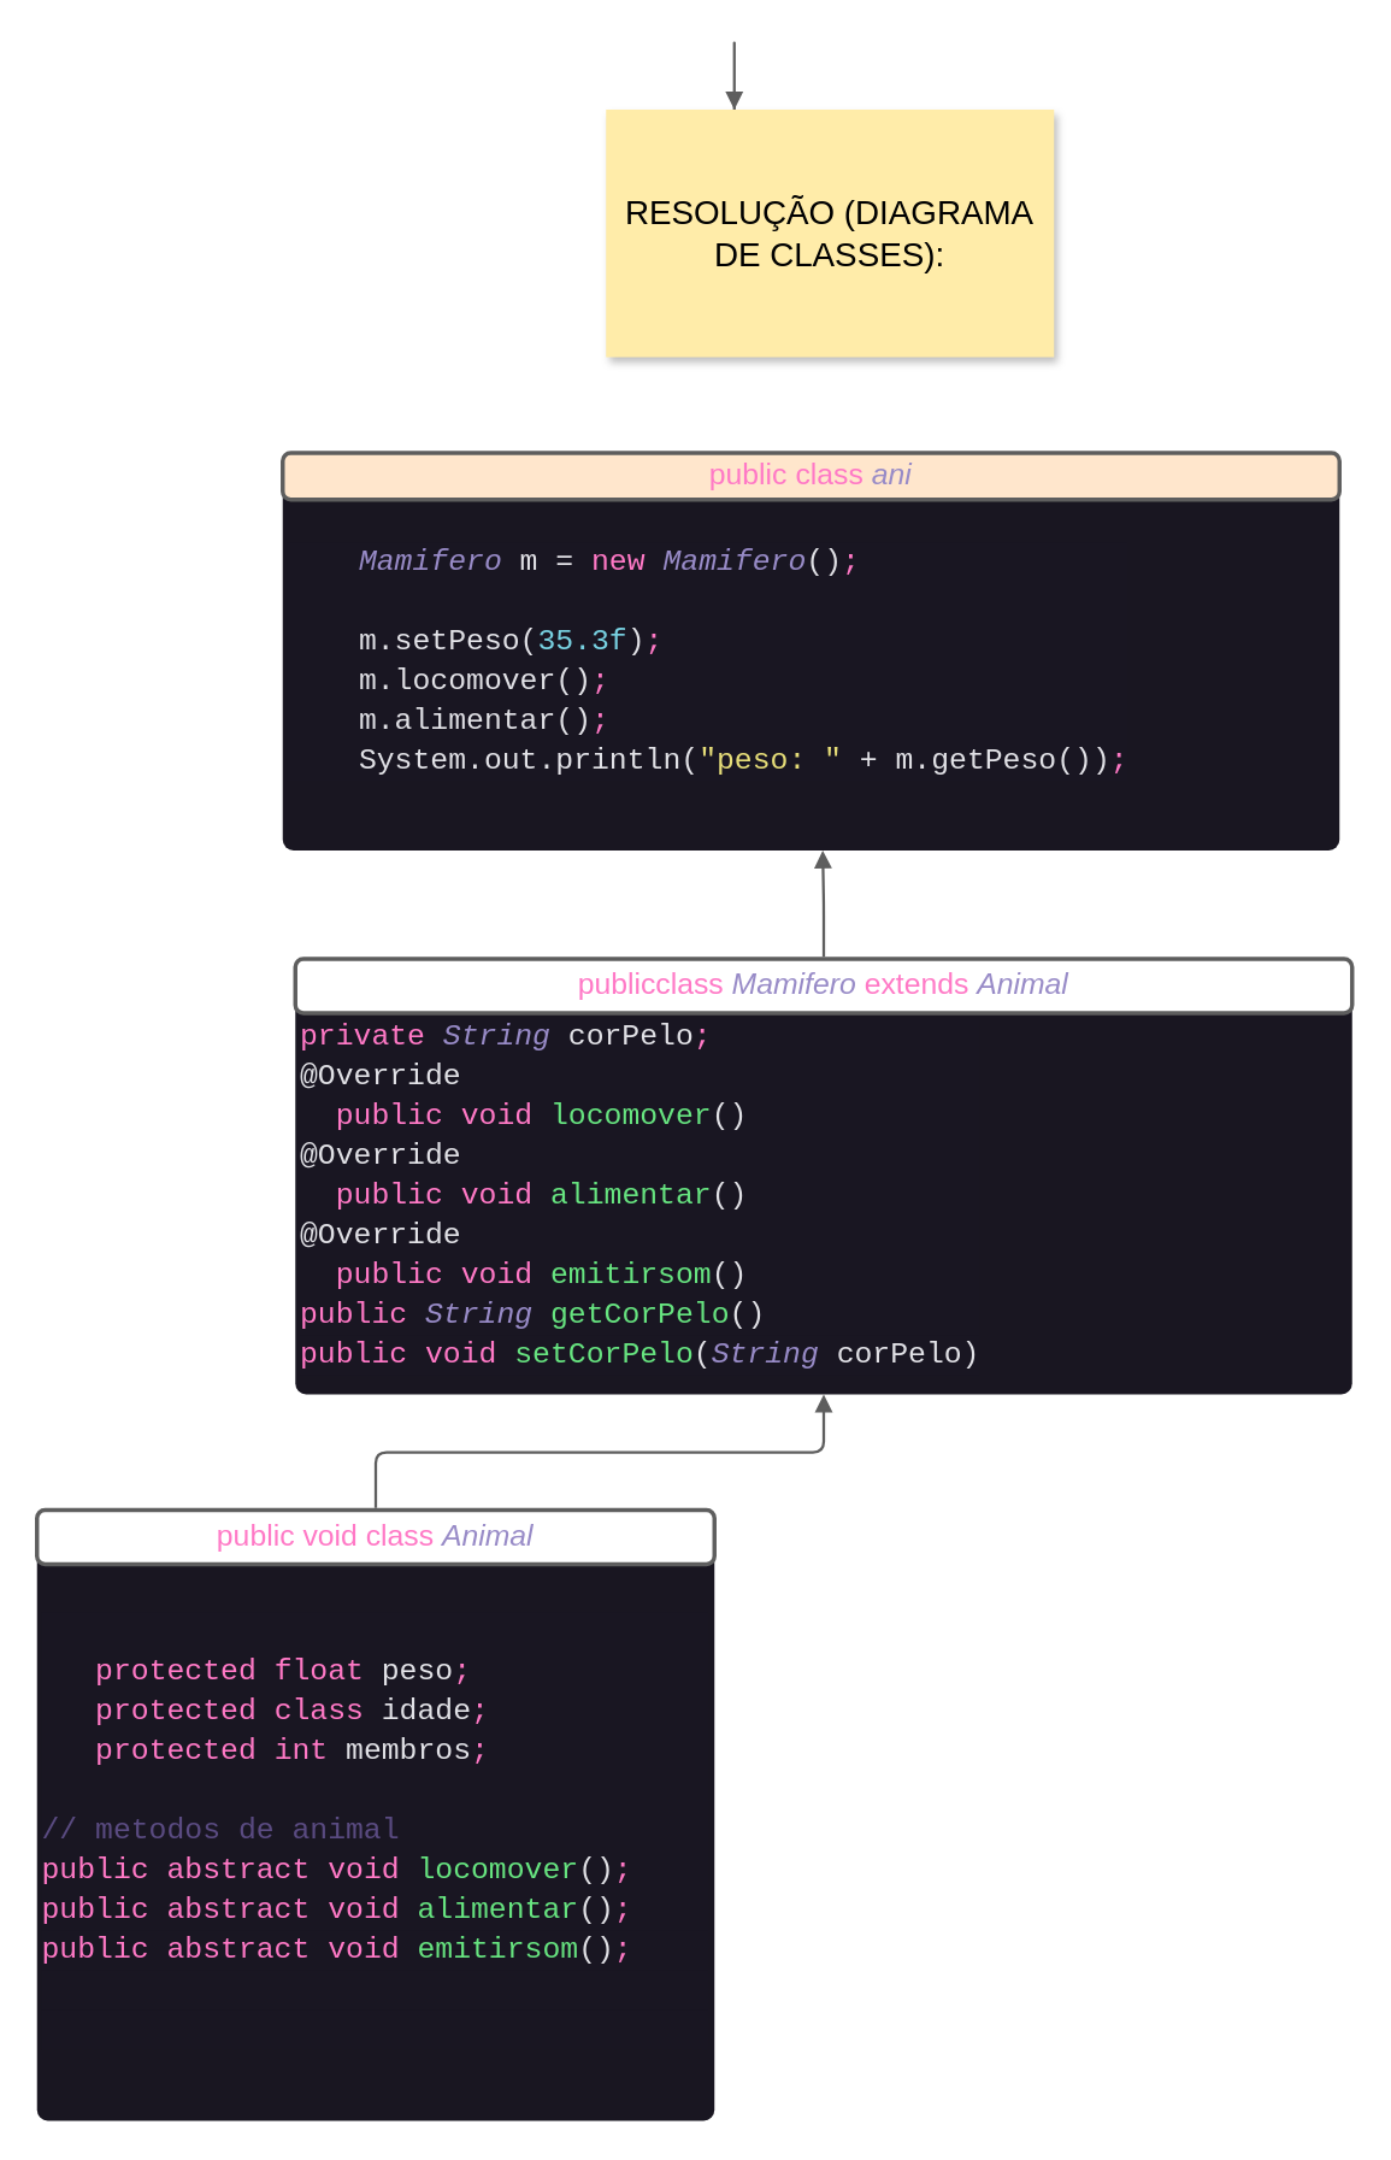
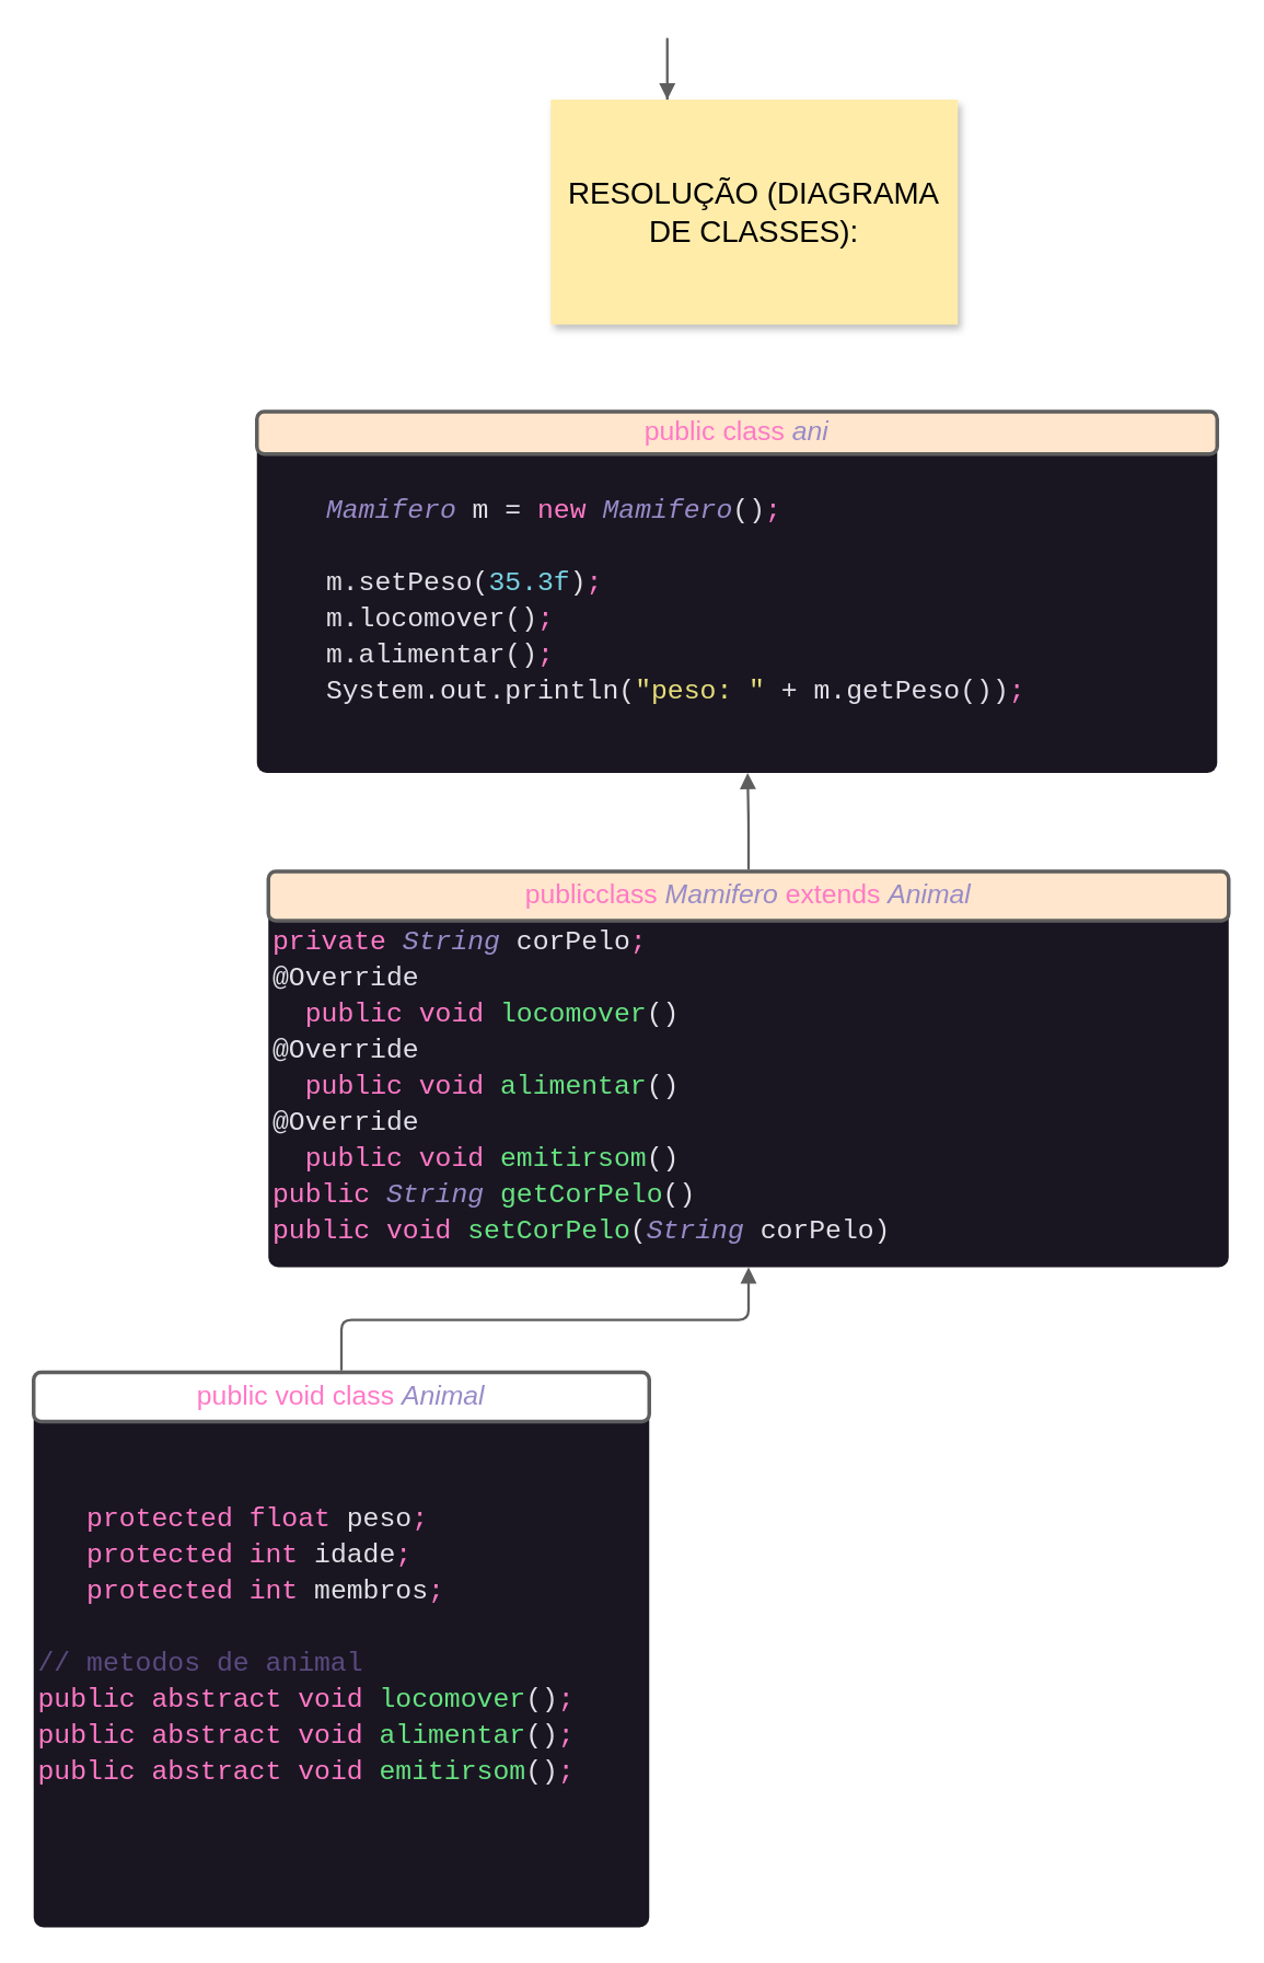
- <mxCell id="5" value="&lt;div style=&quot;display: flex ; justify-content: center ; text-align: center ; align-items: baseline ; line-height: 1.25 ; margin-top: -2px&quot;&gt;&lt;span style=&quot;font-size: 16.5px ; color: rgb(255 , 121 , 198)&quot;&gt;public&lt;/span&gt;&lt;span style=&quot;font-size: 16.5px ; color: rgb(225 , 225 , 230)&quot;&gt; &lt;/span&gt;&lt;span style=&quot;font-size: 16.5px ; color: rgb(255 , 121 , 198)&quot;&gt;class&lt;/span&gt;&lt;span style=&quot;font-size: 16.5px ; color: rgb(225 , 225 , 230)&quot;&gt;&amp;nbsp;&lt;/span&gt;&lt;span&gt;&lt;span style=&quot;font-size: 16.5px&quot;&gt;&lt;i style=&quot;color: rgb(152 , 139 , 199)&quot;&gt;Mamifero &lt;/i&gt;&lt;font color=&quot;#ff79c6&quot;&gt;extends&amp;nbsp;&lt;/font&gt;&lt;/span&gt;&lt;i style=&quot;font-size: 16.5px ; color: rgb(152 , 139 , 199)&quot;&gt;Animal&lt;/i&gt;&lt;/span&gt;&lt;/div&gt;" style="html=1;overflow=block;blockSpacing=1;whiteSpace=wrap;;whiteSpace=wrap;fontSize=13;spacing=3.8;strokeColor=#5e5e5e;strokeOpacity=100;rounded=1;absoluteArcSize=1;arcSize=9;strokeWidth=2.3;" vertex="1" parent="3"><mxGeometry width="585" height="30" as="geometry" /></mxCell>
+ <mxCell id="5" value="&lt;div style=&quot;display: flex ; justify-content: center ; text-align: center ; align-items: baseline ; line-height: 1.25 ; margin-top: -2px&quot;&gt;&lt;span style=&quot;font-size: 16.5px ; color: rgb(255 , 121 , 198)&quot;&gt;public&lt;/span&gt;&lt;span style=&quot;font-size: 16.5px ; color: rgb(225 , 225 , 230)&quot;&gt; &lt;/span&gt;&lt;span style=&quot;font-size: 16.5px ; color: rgb(255 , 121 , 198)&quot;&gt;class&lt;/span&gt;&lt;span style=&quot;font-size: 16.5px ; color: rgb(225 , 225 , 230)&quot;&gt;&amp;nbsp;&lt;/span&gt;&lt;span&gt;&lt;span style=&quot;font-size: 16.5px&quot;&gt;&lt;i style=&quot;color: rgb(152 , 139 , 199)&quot;&gt;Mamifero &lt;/i&gt;&lt;font color=&quot;#ff79c6&quot;&gt;extends&amp;nbsp;&lt;/font&gt;&lt;/span&gt;&lt;i style=&quot;font-size: 16.5px ; color: rgb(152 , 139 , 199)&quot;&gt;Animal&lt;/i&gt;&lt;/span&gt;&lt;/div&gt;" style="html=1;overflow=block;blockSpacing=1;whiteSpace=wrap;whiteSpace=wrap;fontSize=13;spacing=3.8;strokeColor=#5e5e5e;strokeOpacity=100;rounded=1;absoluteArcSize=1;arcSize=9;strokeWidth=2.3;fillColor=#ffe6cc;" vertex="1" parent="3"><mxGeometry width="585" height="30" as="geometry" /></mxCell>
- <mxCell id="10" value="&lt;div style=&quot;color: rgb(225 , 225 , 230) ; background-color: rgb(25 , 22 , 34) ; font-family: &amp;#34;cascadia mono&amp;#34; , &amp;#34;consolas&amp;#34; , &amp;#34;courier new&amp;#34; , monospace ; font-size: 16.5px ; line-height: 22px&quot;&gt;&lt;div style=&quot;line-height: 22px&quot;&gt;&lt;div style=&quot;line-height: 22px&quot;&gt;&lt;span style=&quot;color: #ff79c6&quot;&gt;&lt;span&gt; &lt;/span&gt;&lt;br&gt;&lt;/span&gt;&lt;/div&gt;&lt;div style=&quot;font-family: &amp;#34;cascadia mono&amp;#34; , &amp;#34;consolas&amp;#34; , &amp;#34;courier new&amp;#34; , monospace ; line-height: 22px&quot;&gt;&lt;div&gt;&amp;nbsp; &amp;nbsp;&lt;span style=&quot;color: #ff79c6&quot;&gt;protected&lt;/span&gt; &lt;span style=&quot;color: #ff79c6&quot;&gt;float&lt;/span&gt; peso&lt;span style=&quot;color: #ff79c6&quot;&gt;;&lt;/span&gt;&lt;/div&gt;&lt;div&gt;&amp;nbsp; &amp;nbsp;&lt;span style=&quot;color: #ff79c6&quot;&gt;protected&lt;/span&gt; &lt;span style=&quot;color: #ff79c6&quot;&gt;class&lt;/span&gt; idade&lt;span style=&quot;color: #ff79c6&quot;&gt;;&lt;/span&gt;&lt;/div&gt;&lt;/div&gt;&lt;div style=&quot;line-height: 22px&quot;&gt;&lt;span style=&quot;font-family: &amp;#34;cascadia mono&amp;#34; , &amp;#34;consolas&amp;#34; , &amp;#34;courier new&amp;#34; , monospace&quot;&gt;&amp;nbsp; &amp;nbsp;&lt;/span&gt;&lt;span style=&quot;font-family: &amp;#34;cascadia mono&amp;#34; , &amp;#34;consolas&amp;#34; , &amp;#34;courier new&amp;#34; , monospace ; color: rgb(255 , 121 , 198)&quot;&gt;protected&lt;/span&gt;&lt;span style=&quot;font-family: &amp;#34;cascadia mono&amp;#34; , &amp;#34;consolas&amp;#34; , &amp;#34;courier new&amp;#34; , monospace&quot;&gt; &lt;/span&gt;&lt;span style=&quot;font-family: &amp;#34;cascadia mono&amp;#34; , &amp;#34;consolas&amp;#34; , &amp;#34;courier new&amp;#34; , monospace ; color: rgb(255 , 121 , 198)&quot;&gt;int&lt;/span&gt;&lt;span style=&quot;font-family: &amp;#34;cascadia mono&amp;#34; , &amp;#34;consolas&amp;#34; , &amp;#34;courier new&amp;#34; , monospace&quot;&gt; membros&lt;/span&gt;&lt;span style=&quot;font-family: &amp;#34;cascadia mono&amp;#34; , &amp;#34;consolas&amp;#34; , &amp;#34;courier new&amp;#34; , monospace ; color: rgb(255 , 121 , 198)&quot;&gt;;&lt;/span&gt;&lt;/div&gt;&lt;div style=&quot;line-height: 22px&quot;&gt;&lt;span style=&quot;font-family: &amp;#34;cascadia mono&amp;#34; , &amp;#34;consolas&amp;#34; , &amp;#34;courier new&amp;#34; , monospace ; color: rgb(255 , 121 , 198)&quot;&gt;&lt;br&gt;&lt;/span&gt;&lt;/div&gt;&lt;div style=&quot;line-height: 22px&quot;&gt;&lt;div style=&quot;font-family: &amp;#34;cascadia mono&amp;#34; , &amp;#34;consolas&amp;#34; , &amp;#34;courier new&amp;#34; , monospace ; line-height: 22px&quot;&gt;&lt;span style=&quot;color: #5a4b81&quot;&gt;// metodos de animal&lt;/span&gt;&lt;/div&gt;&lt;/div&gt;&lt;div style=&quot;line-height: 22px&quot;&gt;&lt;span style=&quot;color: #ff79c6&quot;&gt;public&lt;/span&gt; &lt;span style=&quot;color: #ff79c6&quot;&gt;abstract&lt;/span&gt; &lt;span style=&quot;color: #ff79c6&quot;&gt;void&lt;/span&gt; &lt;span style=&quot;color: #67e480&quot;&gt;locomover&lt;/span&gt;()&lt;span style=&quot;color: #ff79c6&quot;&gt;;&lt;/span&gt;&lt;/div&gt;&lt;/div&gt;&lt;div style=&quot;line-height: 22px&quot;&gt;&lt;span style=&quot;color: #ff79c6&quot;&gt;public&lt;/span&gt; &lt;span style=&quot;color: #ff79c6&quot;&gt;abstract&lt;/span&gt; &lt;span style=&quot;color: #ff79c6&quot;&gt;void&lt;/span&gt; &lt;span style=&quot;color: #67e480&quot;&gt;alimentar&lt;/span&gt;()&lt;span style=&quot;color: #ff79c6&quot;&gt;;&lt;/span&gt;&lt;/div&gt;&lt;/div&gt;&lt;div style=&quot;color: rgb(225 , 225 , 230) ; background-color: rgb(25 , 22 , 34) ; font-family: &amp;#34;cascadia mono&amp;#34; , &amp;#34;consolas&amp;#34; , &amp;#34;courier new&amp;#34; , monospace ; font-size: 16.5px ; line-height: 22px&quot;&gt;&lt;span style=&quot;color: #ff79c6&quot;&gt;public&lt;/span&gt; &lt;span style=&quot;color: #ff79c6&quot;&gt;abstract&lt;/span&gt; &lt;span style=&quot;color: #ff79c6&quot;&gt;void&lt;/span&gt; &lt;span style=&quot;color: #67e480&quot;&gt;emitirsom&lt;/span&gt;()&lt;span style=&quot;color: #ff79c6&quot;&gt;;&lt;/span&gt;&lt;/div&gt;&lt;div style=&quot;color: rgb(225 , 225 , 230) ; background-color: rgb(25 , 22 , 34) ; font-family: &amp;#34;cascadia mono&amp;#34; , &amp;#34;consolas&amp;#34; , &amp;#34;courier new&amp;#34; , monospace ; font-size: 16.5px ; line-height: 22px&quot;&gt;&lt;span style=&quot;color: rgb(255 , 121 , 198)&quot;&gt;&lt;br&gt;&lt;/span&gt;&lt;/div&gt;&lt;div style=&quot;color: rgb(225 , 225 , 230) ; background-color: rgb(25 , 22 , 34) ; font-family: &amp;#34;cascadia mono&amp;#34; , &amp;#34;consolas&amp;#34; , &amp;#34;courier new&amp;#34; , monospace ; font-size: 16.5px ; line-height: 22px&quot;&gt;&lt;br&gt;&lt;/div&gt;" style="html=1;overflow=block;blockSpacing=1;whiteSpace=wrap;;whiteSpace=wrap;fontSize=13;fontFamily=Helvetica;spacing=3.8;verticalAlign=middle;strokeOpacity=0;fillOpacity=100;rounded=1;absoluteArcSize=1;arcSize=12;fillColor=#191621;strokeWidth=1.5;align=left;" vertex="1" parent="9"><mxGeometry y="15" width="375" height="323" as="geometry" /></mxCell>
+ <mxCell id="10" value="&lt;div style=&quot;color: rgb(225 , 225 , 230) ; background-color: rgb(25 , 22 , 34) ; font-family: &amp;#34;cascadia mono&amp;#34; , &amp;#34;consolas&amp;#34; , &amp;#34;courier new&amp;#34; , monospace ; font-size: 16.5px ; line-height: 22px&quot;&gt;&lt;div style=&quot;line-height: 22px&quot;&gt;&lt;div style=&quot;line-height: 22px&quot;&gt;&lt;span style=&quot;color: #ff79c6&quot;&gt;&lt;span&gt; &lt;/span&gt;&lt;br&gt;&lt;/span&gt;&lt;/div&gt;&lt;div style=&quot;font-family: &amp;#34;cascadia mono&amp;#34; , &amp;#34;consolas&amp;#34; , &amp;#34;courier new&amp;#34; , monospace ; line-height: 22px&quot;&gt;&lt;div&gt;&amp;nbsp; &amp;nbsp;&lt;span style=&quot;color: #ff79c6&quot;&gt;protected&lt;/span&gt; &lt;span style=&quot;color: #ff79c6&quot;&gt;float&lt;/span&gt; peso&lt;span style=&quot;color: #ff79c6&quot;&gt;;&lt;/span&gt;&lt;/div&gt;&lt;div&gt;&amp;nbsp; &amp;nbsp;&lt;span style=&quot;color: #ff79c6&quot;&gt;protected&lt;/span&gt; &lt;span style=&quot;color: #ff79c6&quot;&gt;int&lt;/span&gt; idade&lt;span style=&quot;color: #ff79c6&quot;&gt;;&lt;/span&gt;&lt;/div&gt;&lt;/div&gt;&lt;div style=&quot;line-height: 22px&quot;&gt;&lt;span style=&quot;font-family: &amp;#34;cascadia mono&amp;#34; , &amp;#34;consolas&amp;#34; , &amp;#34;courier new&amp;#34; , monospace&quot;&gt;&amp;nbsp; &amp;nbsp;&lt;/span&gt;&lt;span style=&quot;font-family: &amp;#34;cascadia mono&amp;#34; , &amp;#34;consolas&amp;#34; , &amp;#34;courier new&amp;#34; , monospace ; color: rgb(255 , 121 , 198)&quot;&gt;protected&lt;/span&gt;&lt;span style=&quot;font-family: &amp;#34;cascadia mono&amp;#34; , &amp;#34;consolas&amp;#34; , &amp;#34;courier new&amp;#34; , monospace&quot;&gt; &lt;/span&gt;&lt;span style=&quot;font-family: &amp;#34;cascadia mono&amp;#34; , &amp;#34;consolas&amp;#34; , &amp;#34;courier new&amp;#34; , monospace ; color: rgb(255 , 121 , 198)&quot;&gt;int&lt;/span&gt;&lt;span style=&quot;font-family: &amp;#34;cascadia mono&amp;#34; , &amp;#34;consolas&amp;#34; , &amp;#34;courier new&amp;#34; , monospace&quot;&gt; membros&lt;/span&gt;&lt;span style=&quot;font-family: &amp;#34;cascadia mono&amp;#34; , &amp;#34;consolas&amp;#34; , &amp;#34;courier new&amp;#34; , monospace ; color: rgb(255 , 121 , 198)&quot;&gt;;&lt;/span&gt;&lt;/div&gt;&lt;div style=&quot;line-height: 22px&quot;&gt;&lt;span style=&quot;font-family: &amp;#34;cascadia mono&amp;#34; , &amp;#34;consolas&amp;#34; , &amp;#34;courier new&amp;#34; , monospace ; color: rgb(255 , 121 , 198)&quot;&gt;&lt;br&gt;&lt;/span&gt;&lt;/div&gt;&lt;div style=&quot;line-height: 22px&quot;&gt;&lt;div style=&quot;font-family: &amp;#34;cascadia mono&amp;#34; , &amp;#34;consolas&amp;#34; , &amp;#34;courier new&amp;#34; , monospace ; line-height: 22px&quot;&gt;&lt;span style=&quot;color: #5a4b81&quot;&gt;// metodos de animal&lt;/span&gt;&lt;/div&gt;&lt;/div&gt;&lt;div style=&quot;line-height: 22px&quot;&gt;&lt;span style=&quot;color: #ff79c6&quot;&gt;public&lt;/span&gt; &lt;span style=&quot;color: #ff79c6&quot;&gt;abstract&lt;/span&gt; &lt;span style=&quot;color: #ff79c6&quot;&gt;void&lt;/span&gt; &lt;span style=&quot;color: #67e480&quot;&gt;locomover&lt;/span&gt;()&lt;span style=&quot;color: #ff79c6&quot;&gt;;&lt;/span&gt;&lt;/div&gt;&lt;/div&gt;&lt;div style=&quot;line-height: 22px&quot;&gt;&lt;span style=&quot;color: #ff79c6&quot;&gt;public&lt;/span&gt; &lt;span style=&quot;color: #ff79c6&quot;&gt;abstract&lt;/span&gt; &lt;span style=&quot;color: #ff79c6&quot;&gt;void&lt;/span&gt; &lt;span style=&quot;color: #67e480&quot;&gt;alimentar&lt;/span&gt;()&lt;span style=&quot;color: #ff79c6&quot;&gt;;&lt;/span&gt;&lt;/div&gt;&lt;/div&gt;&lt;div style=&quot;color: rgb(225 , 225 , 230) ; background-color: rgb(25 , 22 , 34) ; font-family: &amp;#34;cascadia mono&amp;#34; , &amp;#34;consolas&amp;#34; , &amp;#34;courier new&amp;#34; , monospace ; font-size: 16.5px ; line-height: 22px&quot;&gt;&lt;span style=&quot;color: #ff79c6&quot;&gt;public&lt;/span&gt; &lt;span style=&quot;color: #ff79c6&quot;&gt;abstract&lt;/span&gt; &lt;span style=&quot;color: #ff79c6&quot;&gt;void&lt;/span&gt; &lt;span style=&quot;color: #67e480&quot;&gt;emitirsom&lt;/span&gt;()&lt;span style=&quot;color: #ff79c6&quot;&gt;;&lt;/span&gt;&lt;/div&gt;&lt;div style=&quot;color: rgb(225 , 225 , 230) ; background-color: rgb(25 , 22 , 34) ; font-family: &amp;#34;cascadia mono&amp;#34; , &amp;#34;consolas&amp;#34; , &amp;#34;courier new&amp;#34; , monospace ; font-size: 16.5px ; line-height: 22px&quot;&gt;&lt;span style=&quot;color: rgb(255 , 121 , 198)&quot;&gt;&lt;br&gt;&lt;/span&gt;&lt;/div&gt;&lt;div style=&quot;color: rgb(225 , 225 , 230) ; background-color: rgb(25 , 22 , 34) ; font-family: &amp;#34;cascadia mono&amp;#34; , &amp;#34;consolas&amp;#34; , &amp;#34;courier new&amp;#34; , monospace ; font-size: 16.5px ; line-height: 22px&quot;&gt;&lt;br&gt;&lt;/div&gt;" style="html=1;overflow=block;blockSpacing=1;whiteSpace=wrap;;whiteSpace=wrap;fontSize=13;fontFamily=Helvetica;spacing=3.8;verticalAlign=middle;strokeOpacity=0;fillOpacity=100;rounded=1;absoluteArcSize=1;arcSize=12;fillColor=#191621;strokeWidth=1.5;align=left;" vertex="1" parent="9"><mxGeometry y="15" width="375" height="323" as="geometry" /></mxCell>
